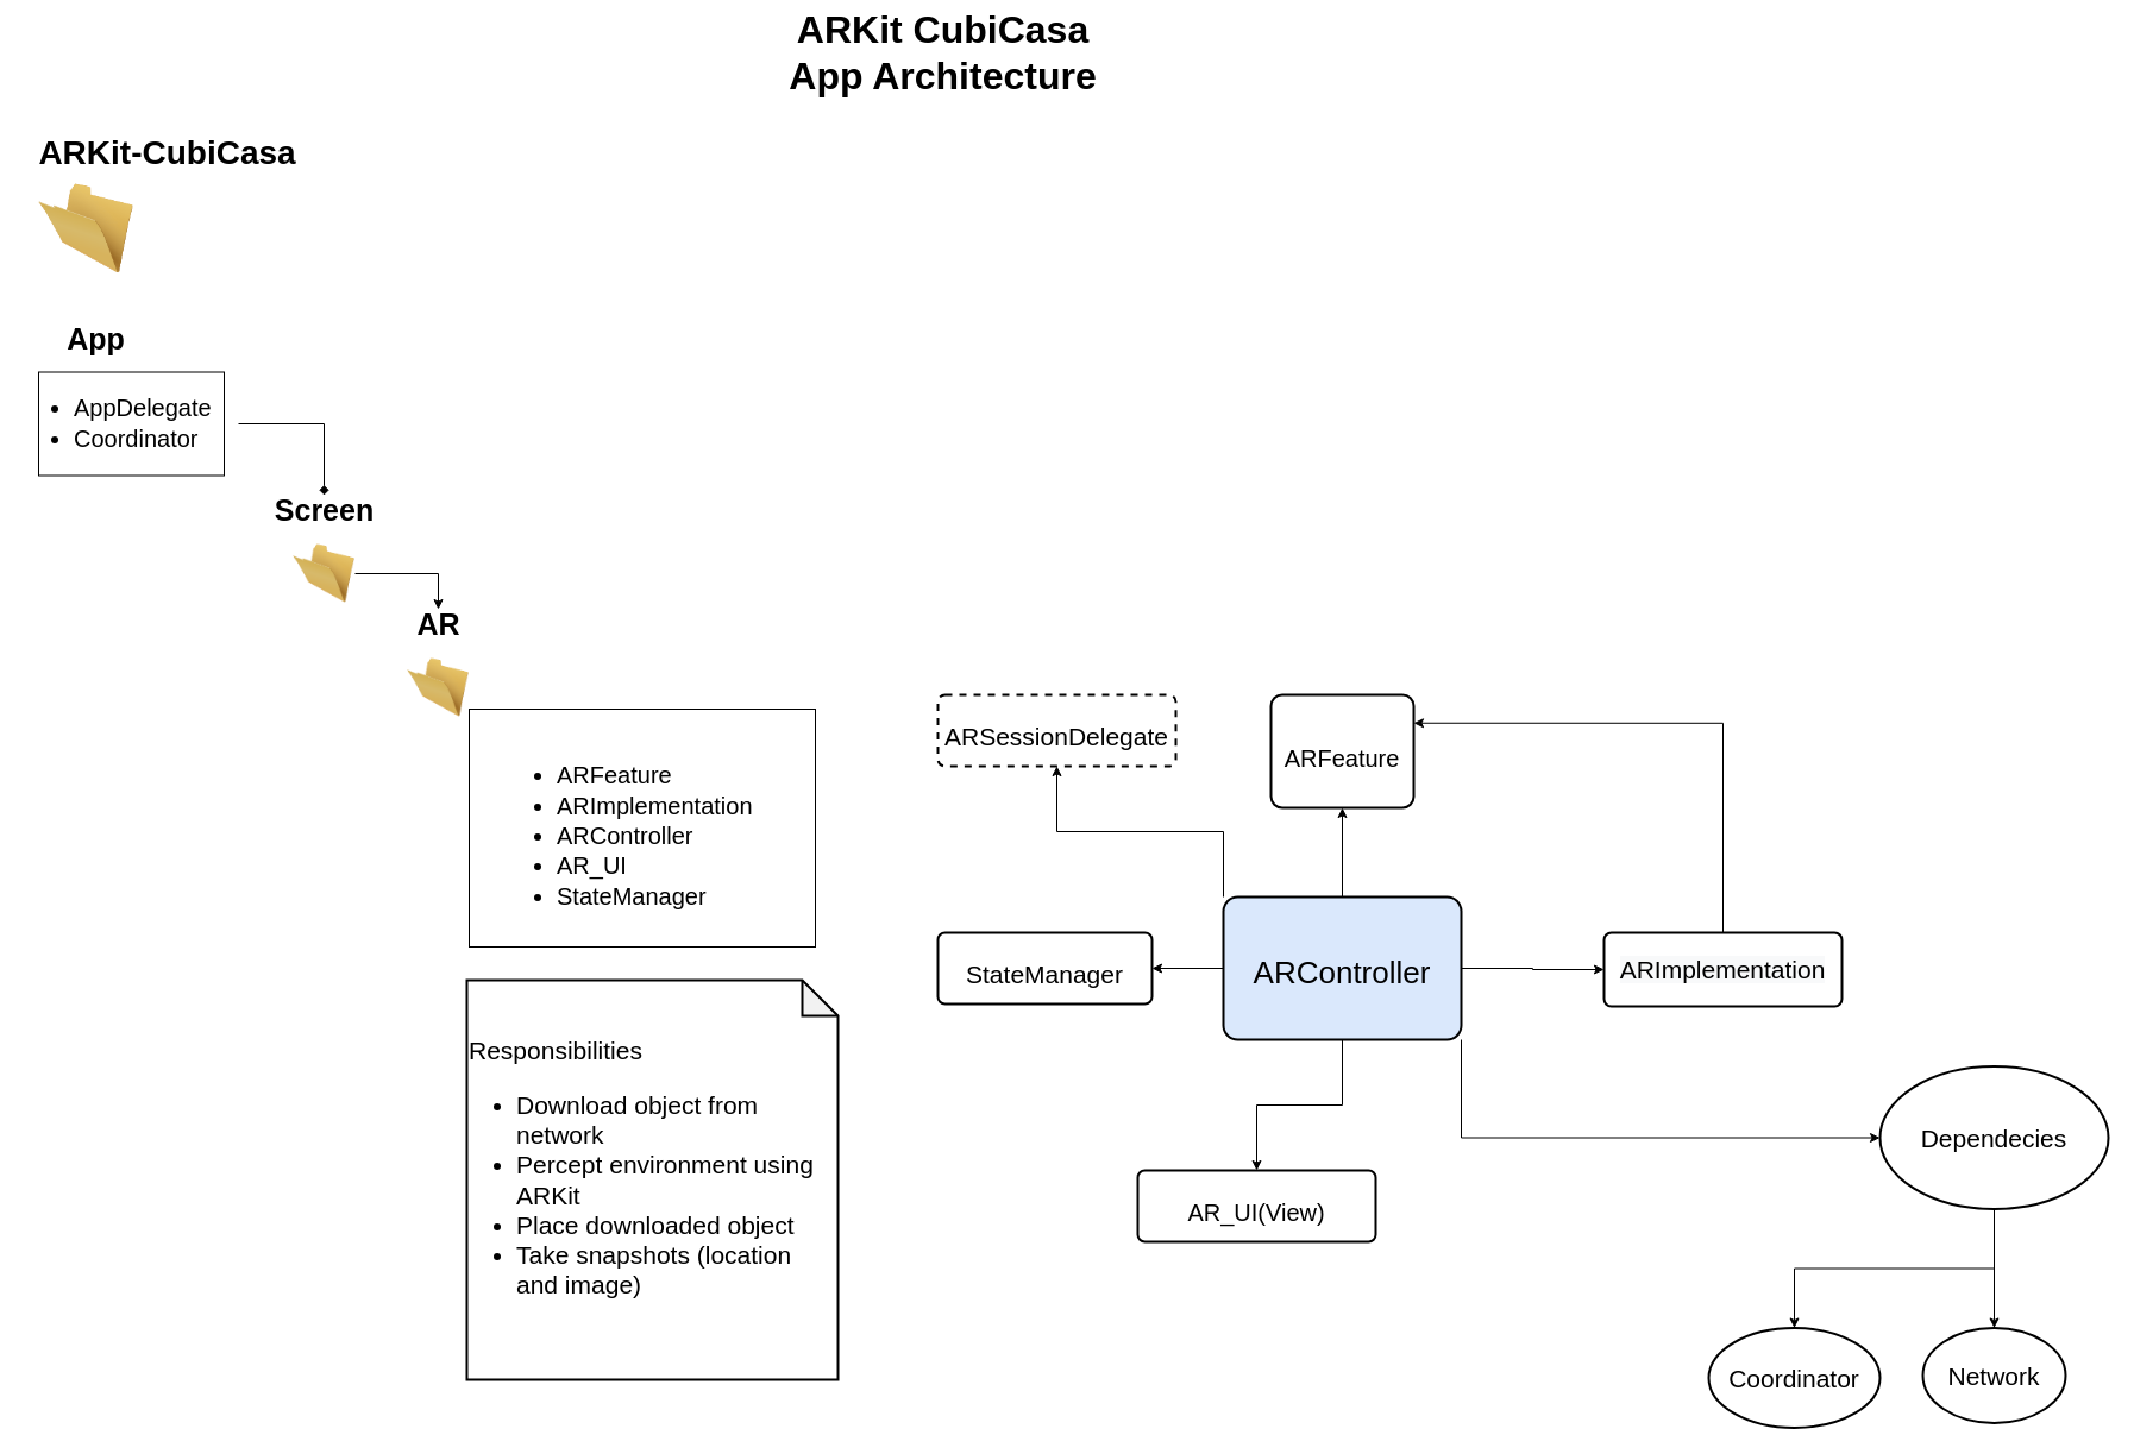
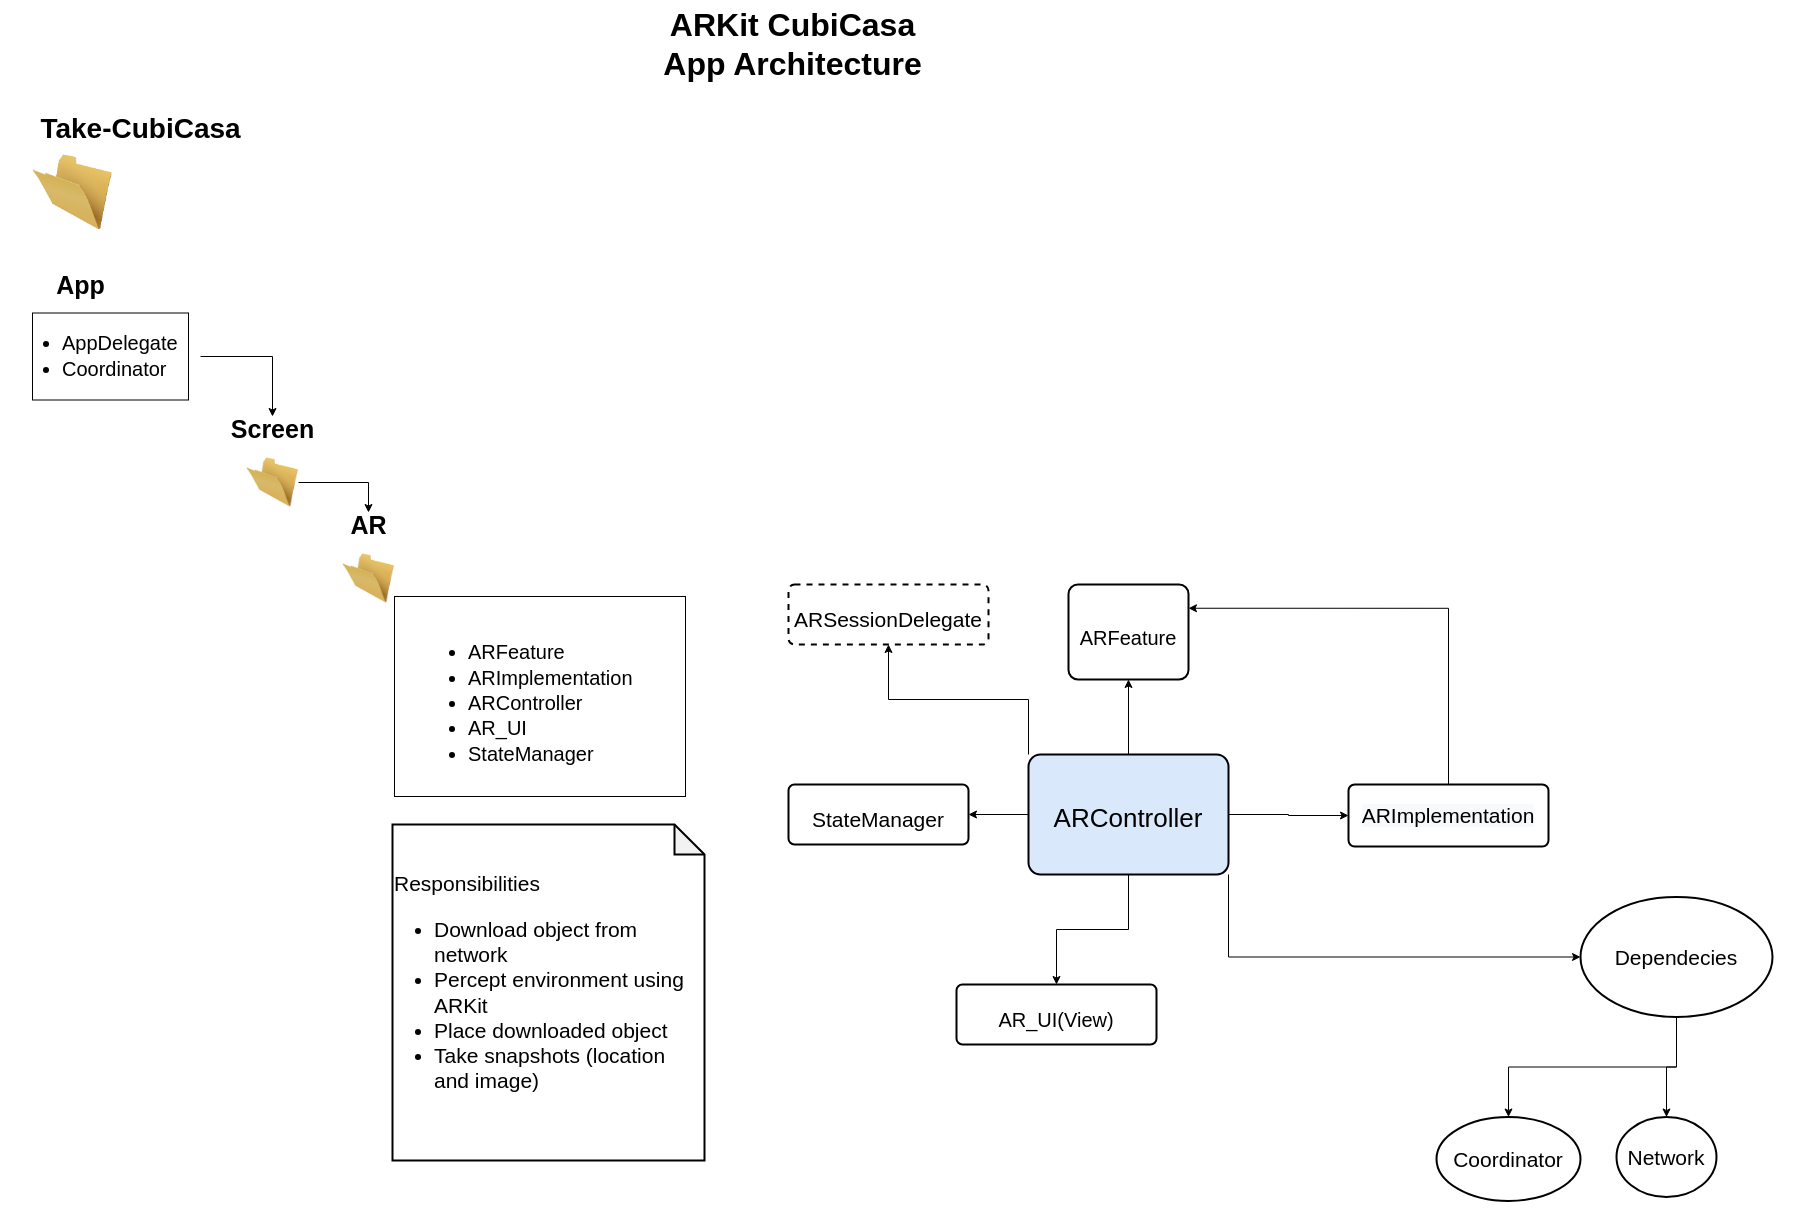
- <mxCell id="3" value="&lt;font size=&quot;1&quot;&gt;&lt;b style=&quot;font-size: 28px&quot;&gt;ARKit-CubiCasa&lt;/b&gt;&lt;/font&gt;" style="text;html=1;align=center;verticalAlign=middle;resizable=0;points=[];autosize=1;" parent="1" vertex="1"><mxGeometry x="20" y="116" width="240" height="24" as="geometry" /></mxCell>
+ <mxCell id="3" value="&lt;font size=&quot;1&quot;&gt;&lt;b style=&quot;font-size: 28px&quot;&gt;Take-CubiCasa&lt;/b&gt;&lt;/font&gt;" style="text;html=1;align=center;verticalAlign=middle;resizable=0;points=[];autosize=1;" parent="1" vertex="1"><mxGeometry x="20" y="116" width="240" height="24" as="geometry" /></mxCell>
- <mxCell id="6" style="edgeStyle=orthogonalEdgeStyle;rounded=0;orthogonalLoop=1;jettySize=auto;html=1;fontSize=21;endArrow=diamond;" parent="1" source="7" target="9" edge="1"><mxGeometry relative="1" as="geometry" /></mxCell>
+ <mxCell id="6" style="edgeStyle=orthogonalEdgeStyle;rounded=0;orthogonalLoop=1;jettySize=auto;html=1;fontSize=21;" parent="1" source="7" target="9" edge="1"><mxGeometry relative="1" as="geometry" /></mxCell>
- <mxCell id="31" value="Network" style="ellipse;whiteSpace=wrap;html=1;fontSize=21;strokeWidth=2;" parent="1" vertex="1"><mxGeometry x="1616" y="1116.5" width="120" height="80" as="geometry" /></mxCell>
+ <mxCell id="31" value="Network" style="ellipse;whiteSpace=wrap;html=1;fontSize=21;strokeWidth=2;" parent="1" vertex="1"><mxGeometry x="1616" y="1116.5" width="100" height="80" as="geometry" /></mxCell>
